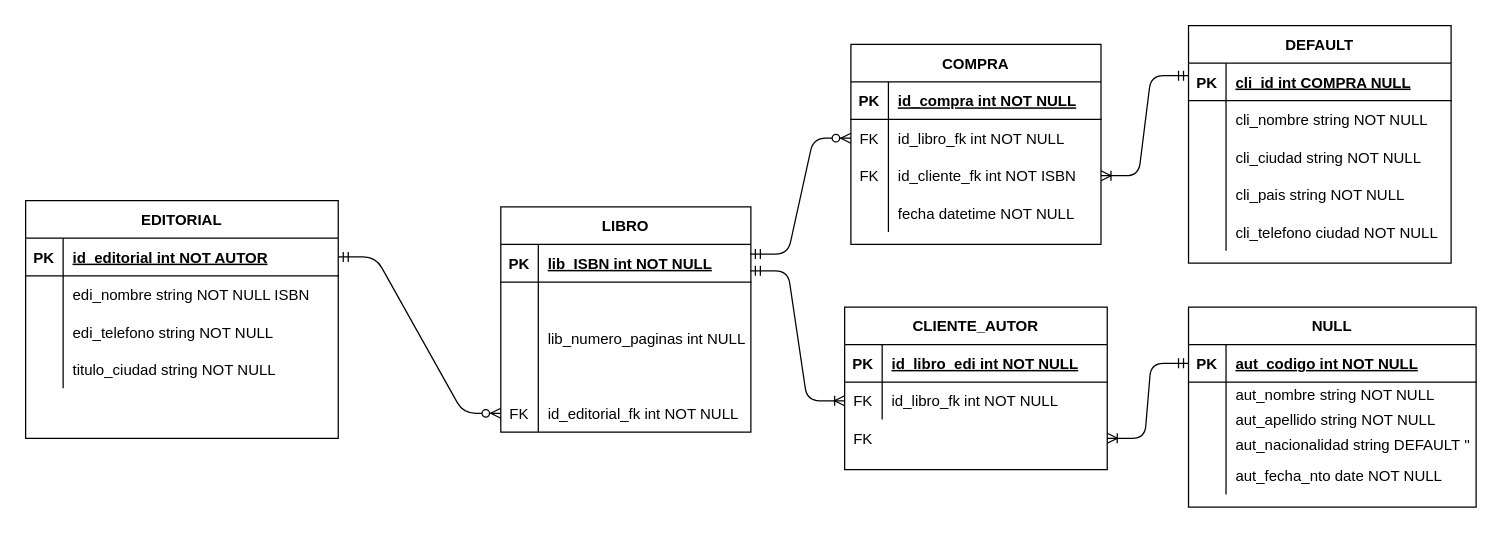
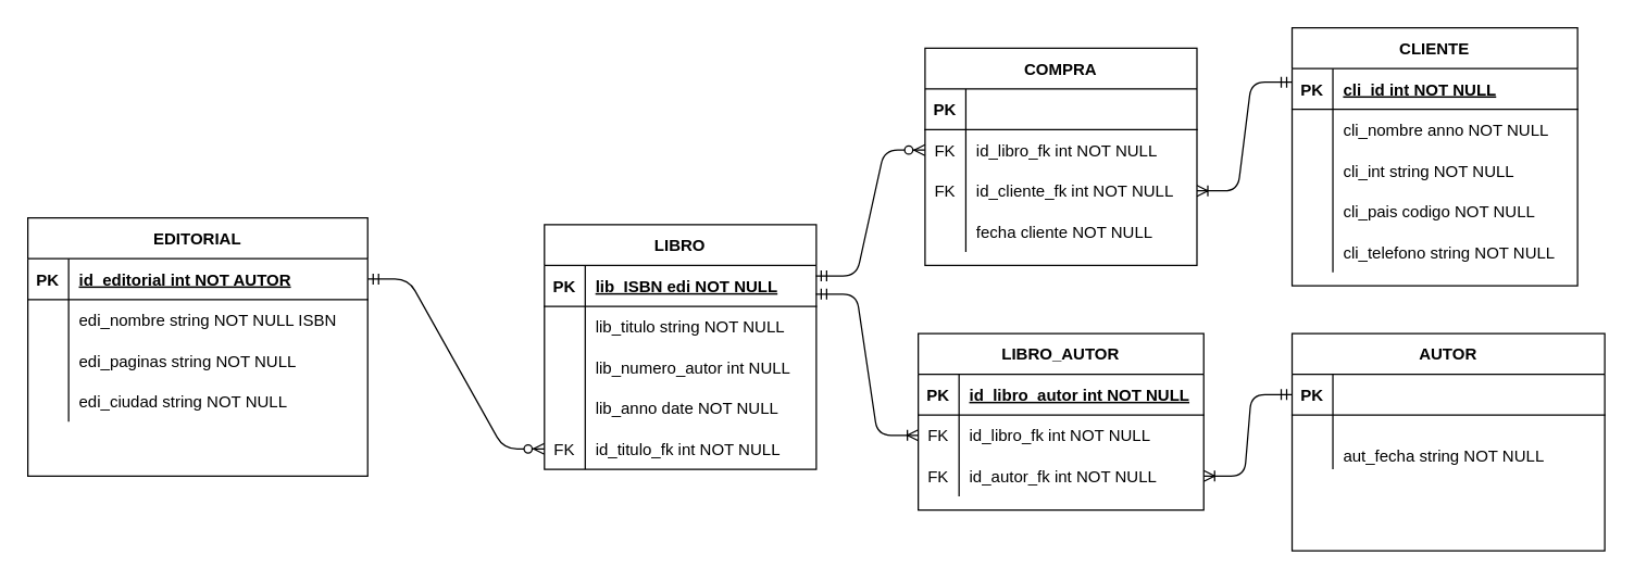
- <mxCell id="30" value="DEFAULT" style="shape=table;startSize=30;container=1;collapsible=1;childLayout=tableLayout;fixedRows=1;rowLines=0;fontStyle=1;align=center;resizeLast=1;" parent="1" vertex="1"><mxGeometry x="950" y="20" width="210" height="190" as="geometry" /></mxCell>
+ <mxCell id="30" value="CLIENTE" style="shape=table;startSize=30;container=1;collapsible=1;childLayout=tableLayout;fixedRows=1;rowLines=0;fontStyle=1;align=center;resizeLast=1;" parent="1" vertex="1"><mxGeometry x="950" y="20" width="210" height="190" as="geometry" /></mxCell>
- <mxCell id="33" value="cli_id int COMPRA NULL" style="shape=partialRectangle;connectable=0;fillColor=none;top=0;left=0;bottom=0;right=0;align=left;spacingLeft=6;fontStyle=5;overflow=hidden;" parent="31" vertex="1"><mxGeometry x="30" width="180" height="30" as="geometry" /></mxCell>
+ <mxCell id="33" value="cli_id int NOT NULL" style="shape=partialRectangle;connectable=0;fillColor=none;top=0;left=0;bottom=0;right=0;align=left;spacingLeft=6;fontStyle=5;overflow=hidden;" parent="31" vertex="1"><mxGeometry x="30" width="180" height="30" as="geometry" /></mxCell>
- <mxCell id="20" value="id_compra int NOT NULL" style="shape=partialRectangle;connectable=0;fillColor=none;top=0;left=0;bottom=0;right=0;align=left;spacingLeft=6;fontStyle=5;overflow=hidden;" parent="18" vertex="1"><mxGeometry x="30" width="170" height="30" as="geometry" /></mxCell>
- <mxCell id="36" value="cli_nombre string NOT NULL" style="shape=partialRectangle;connectable=0;fillColor=none;top=0;left=0;bottom=0;right=0;align=left;spacingLeft=6;overflow=hidden;" parent="34" vertex="1"><mxGeometry x="30" width="180" height="30" as="geometry" /></mxCell>
+ <mxCell id="36" value="cli_nombre anno NOT NULL" style="shape=partialRectangle;connectable=0;fillColor=none;top=0;left=0;bottom=0;right=0;align=left;spacingLeft=6;overflow=hidden;" parent="34" vertex="1"><mxGeometry x="30" width="180" height="30" as="geometry" /></mxCell>
- <mxCell id="39" value="cli_ciudad string NOT NULL" style="shape=partialRectangle;connectable=0;fillColor=none;top=0;left=0;bottom=0;right=0;align=left;spacingLeft=6;overflow=hidden;" parent="37" vertex="1"><mxGeometry x="30" width="180" height="30" as="geometry" /></mxCell>
+ <mxCell id="39" value="cli_int string NOT NULL" style="shape=partialRectangle;connectable=0;fillColor=none;top=0;left=0;bottom=0;right=0;align=left;spacingLeft=6;overflow=hidden;" parent="37" vertex="1"><mxGeometry x="30" width="180" height="30" as="geometry" /></mxCell>
- <mxCell id="26" value="id_cliente_fk int NOT ISBN" style="shape=partialRectangle;connectable=0;fillColor=none;top=0;left=0;bottom=0;right=0;align=left;spacingLeft=6;overflow=hidden;" parent="24" vertex="1"><mxGeometry x="30" width="170" height="30" as="geometry" /></mxCell>
+ <mxCell id="26" value="id_cliente_fk int NOT NULL" style="shape=partialRectangle;connectable=0;fillColor=none;top=0;left=0;bottom=0;right=0;align=left;spacingLeft=6;overflow=hidden;" parent="24" vertex="1"><mxGeometry x="30" width="170" height="30" as="geometry" /></mxCell>
- <mxCell id="42" value="cli_pais string NOT NULL" style="shape=partialRectangle;connectable=0;fillColor=none;top=0;left=0;bottom=0;right=0;align=left;spacingLeft=6;overflow=hidden;" parent="40" vertex="1"><mxGeometry x="30" width="180" height="30" as="geometry" /></mxCell>
+ <mxCell id="42" value="cli_pais codigo NOT NULL" style="shape=partialRectangle;connectable=0;fillColor=none;top=0;left=0;bottom=0;right=0;align=left;spacingLeft=6;overflow=hidden;" parent="40" vertex="1"><mxGeometry x="30" width="180" height="30" as="geometry" /></mxCell>
- <mxCell id="29" value="fecha datetime NOT NULL" style="shape=partialRectangle;connectable=0;fillColor=none;top=0;left=0;bottom=0;right=0;align=left;spacingLeft=6;overflow=hidden;" parent="27" vertex="1"><mxGeometry x="30" width="170" height="30" as="geometry" /></mxCell>
+ <mxCell id="29" value="fecha cliente NOT NULL" style="shape=partialRectangle;connectable=0;fillColor=none;top=0;left=0;bottom=0;right=0;align=left;spacingLeft=6;overflow=hidden;" parent="27" vertex="1"><mxGeometry x="30" width="170" height="30" as="geometry" /></mxCell>
- <mxCell id="45" value="cli_telefono ciudad NOT NULL" style="shape=partialRectangle;connectable=0;fillColor=none;top=0;left=0;bottom=0;right=0;align=left;spacingLeft=6;overflow=hidden;" vertex="1" parent="43"><mxGeometry x="30" width="180" height="30" as="geometry" /></mxCell>
+ <mxCell id="45" value="cli_telefono string NOT NULL" style="shape=partialRectangle;connectable=0;fillColor=none;top=0;left=0;bottom=0;right=0;align=left;spacingLeft=6;overflow=hidden;" vertex="1" parent="43"><mxGeometry x="30" width="180" height="30" as="geometry" /></mxCell>
- <mxCell id="49" value="lib_ISBN int NOT NULL" style="shape=partialRectangle;connectable=0;fillColor=none;top=0;left=0;bottom=0;right=0;align=left;spacingLeft=6;fontStyle=5;overflow=hidden;" parent="47" vertex="1"><mxGeometry x="30" width="170" height="30" as="geometry" /></mxCell>
+ <mxCell id="49" value="lib_ISBN edi NOT NULL" style="shape=partialRectangle;connectable=0;fillColor=none;top=0;left=0;bottom=0;right=0;align=left;spacingLeft=6;fontStyle=5;overflow=hidden;" parent="47" vertex="1"><mxGeometry x="30" width="170" height="30" as="geometry" /></mxCell>
+ <mxCell id="52" value="lib_titulo string NOT NULL" style="shape=partialRectangle;connectable=0;fillColor=none;top=0;left=0;bottom=0;right=0;align=left;spacingLeft=6;overflow=hidden;" parent="50" vertex="1"><mxGeometry x="30" width="170" height="30" as="geometry" /></mxCell>
- <mxCell id="62" value="CLIENTE_AUTOR" style="shape=table;startSize=30;container=1;collapsible=1;childLayout=tableLayout;fixedRows=1;rowLines=0;fontStyle=1;align=center;resizeLast=1;" parent="1" vertex="1"><mxGeometry x="675" y="245" width="210" height="130" as="geometry" /></mxCell>
+ <mxCell id="62" value="LIBRO_AUTOR" style="shape=table;startSize=30;container=1;collapsible=1;childLayout=tableLayout;fixedRows=1;rowLines=0;fontStyle=1;align=center;resizeLast=1;" parent="1" vertex="1"><mxGeometry x="675" y="245" width="210" height="130" as="geometry" /></mxCell>
- <mxCell id="72" value="NULL" style="shape=table;startSize=30;container=1;collapsible=1;childLayout=tableLayout;fixedRows=1;rowLines=0;fontStyle=1;align=center;resizeLast=1;" parent="1" vertex="1"><mxGeometry x="950" y="245" width="230" height="160" as="geometry" /></mxCell>
+ <mxCell id="72" value="AUTOR" style="shape=table;startSize=30;container=1;collapsible=1;childLayout=tableLayout;fixedRows=1;rowLines=0;fontStyle=1;align=center;resizeLast=1;" parent="1" vertex="1"><mxGeometry x="950" y="245" width="230" height="160" as="geometry" /></mxCell>
- <mxCell id="11" value="edi_telefono string NOT NULL" style="shape=partialRectangle;connectable=0;fillColor=none;top=0;left=0;bottom=0;right=0;align=left;spacingLeft=6;overflow=hidden;" parent="9" vertex="1"><mxGeometry x="30" width="220" height="30" as="geometry" /></mxCell>
+ <mxCell id="11" value="edi_paginas string NOT NULL" style="shape=partialRectangle;connectable=0;fillColor=none;top=0;left=0;bottom=0;right=0;align=left;spacingLeft=6;overflow=hidden;" parent="9" vertex="1"><mxGeometry x="30" width="220" height="30" as="geometry" /></mxCell>
- <mxCell id="55" value="lib_numero_paginas int NULL" style="shape=partialRectangle;connectable=0;fillColor=none;top=0;left=0;bottom=0;right=0;align=left;spacingLeft=6;overflow=hidden;" parent="53" vertex="1"><mxGeometry x="30" width="170" height="30" as="geometry" /></mxCell>
+ <mxCell id="55" value="lib_numero_autor int NULL" style="shape=partialRectangle;connectable=0;fillColor=none;top=0;left=0;bottom=0;right=0;align=left;spacingLeft=6;overflow=hidden;" parent="53" vertex="1"><mxGeometry x="30" width="170" height="30" as="geometry" /></mxCell>
- <mxCell id="75" value="aut_codigo int NOT NULL" style="shape=partialRectangle;connectable=0;fillColor=none;top=0;left=0;bottom=0;right=0;align=left;spacingLeft=6;fontStyle=5;overflow=hidden;" parent="73" vertex="1"><mxGeometry x="30" width="200" height="30" as="geometry" /></mxCell>
- <mxCell id="65" value="id_libro_edi int NOT NULL" style="shape=partialRectangle;connectable=0;fillColor=none;top=0;left=0;bottom=0;right=0;align=left;spacingLeft=6;fontStyle=5;overflow=hidden;" parent="63" vertex="1"><mxGeometry x="30" width="180" height="30" as="geometry" /></mxCell>
+ <mxCell id="65" value="id_libro_autor int NOT NULL" style="shape=partialRectangle;connectable=0;fillColor=none;top=0;left=0;bottom=0;right=0;align=left;spacingLeft=6;fontStyle=5;overflow=hidden;" parent="63" vertex="1"><mxGeometry x="30" width="180" height="30" as="geometry" /></mxCell>
- <mxCell id="14" value="titulo_ciudad string NOT NULL" style="shape=partialRectangle;connectable=0;fillColor=none;top=0;left=0;bottom=0;right=0;align=left;spacingLeft=6;overflow=hidden;" vertex="1" parent="12"><mxGeometry x="30" width="220" height="30" as="geometry" /></mxCell>
+ <mxCell id="14" value="edi_ciudad string NOT NULL" style="shape=partialRectangle;connectable=0;fillColor=none;top=0;left=0;bottom=0;right=0;align=left;spacingLeft=6;overflow=hidden;" vertex="1" parent="12"><mxGeometry x="30" width="220" height="30" as="geometry" /></mxCell>
+ <mxCell id="58" value="lib_anno date NOT NULL" style="shape=partialRectangle;connectable=0;fillColor=none;top=0;left=0;bottom=0;right=0;align=left;spacingLeft=6;overflow=hidden;" parent="56" vertex="1"><mxGeometry x="30" width="170" height="30" as="geometry" /></mxCell>
- <mxCell id="78" value="aut_nombre string NOT NULL" style="shape=partialRectangle;connectable=0;fillColor=none;top=0;left=0;bottom=0;right=0;align=left;spacingLeft=6;overflow=hidden;" parent="76" vertex="1"><mxGeometry x="30" width="200" height="20" as="geometry" /></mxCell>
- <mxCell id="61" value="id_editorial_fk int NOT NULL" style="shape=partialRectangle;connectable=0;fillColor=none;top=0;left=0;bottom=0;right=0;align=left;spacingLeft=6;overflow=hidden;" vertex="1" parent="59"><mxGeometry x="30" width="170" height="30" as="geometry" /></mxCell>
+ <mxCell id="61" value="id_titulo_fk int NOT NULL" style="shape=partialRectangle;connectable=0;fillColor=none;top=0;left=0;bottom=0;right=0;align=left;spacingLeft=6;overflow=hidden;" vertex="1" parent="59"><mxGeometry x="30" width="170" height="30" as="geometry" /></mxCell>
- <mxCell id="81" value="aut_apellido string NOT NULL" style="shape=partialRectangle;connectable=0;fillColor=none;top=0;left=0;bottom=0;right=0;align=left;spacingLeft=6;overflow=hidden;" vertex="1" parent="79"><mxGeometry x="30" width="200" height="20" as="geometry" /></mxCell>
+ <mxCell id="81" value="aut_fecha string NOT NULL" style="shape=partialRectangle;connectable=0;fillColor=none;top=0;left=0;bottom=0;right=0;align=left;spacingLeft=6;overflow=hidden;" vertex="1" parent="79"><mxGeometry x="30" width="200" height="20" as="geometry" /></mxCell>
+ <mxCell id="71" value="id_autor_fk int NOT NULL" style="shape=partialRectangle;connectable=0;fillColor=none;top=0;left=0;bottom=0;right=0;align=left;spacingLeft=6;overflow=hidden;" parent="69" vertex="1"><mxGeometry x="30" width="180" height="30" as="geometry" /></mxCell>
- <mxCell id="84" value="aut_nacionalidad string DEFAULT '' " style="shape=partialRectangle;connectable=0;fillColor=none;top=0;left=0;bottom=0;right=0;align=left;spacingLeft=6;overflow=hidden;" parent="82" vertex="1"><mxGeometry x="30" width="200" height="20" as="geometry" /></mxCell>
- <mxCell id="87" value="aut_fecha_nto date NOT NULL" style="shape=partialRectangle;connectable=0;fillColor=none;top=0;left=0;bottom=0;right=0;align=left;spacingLeft=6;overflow=hidden;" parent="85" vertex="1"><mxGeometry x="30" width="200" height="30" as="geometry" /></mxCell>
